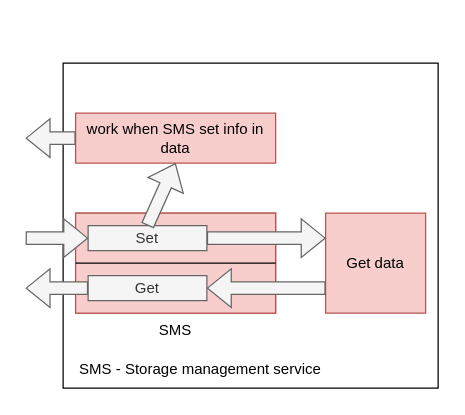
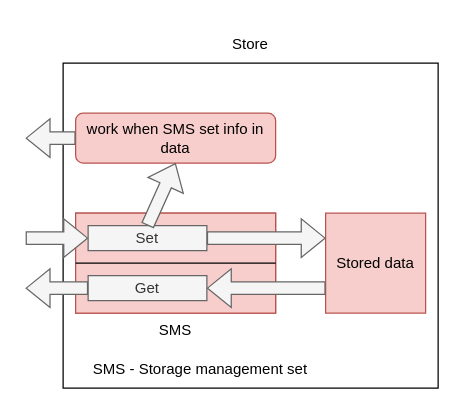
+ <mxCell id="8" value="Store" style="text;html=1;strokeColor=none;fillColor=none;align=center;verticalAlign=middle;whiteSpace=wrap;rounded=0;" parent="1" vertex="1"><mxGeometry x="50" y="20" width="300" height="30" as="geometry" /></mxCell>
- <mxCell id="6" value="work when SMS set info in data " style="rounded=0;whiteSpace=wrap;html=1;fillColor=#f8cecc;strokeColor=#b85450;" parent="5" vertex="1"><mxGeometry y="30" width="160" height="40" as="geometry" /></mxCell>
+ <mxCell id="6" value="work when SMS set info in data " style="whiteSpace=wrap;html=1;fillColor=#f8cecc;strokeColor=#b85450;rounded=1;" parent="5" vertex="1"><mxGeometry y="30" width="160" height="40" as="geometry" /></mxCell>
- <mxCell id="4" value="Get data" style="rounded=0;whiteSpace=wrap;html=1;fillColor=#f8cecc;strokeColor=#b85450;" parent="3" vertex="1"><mxGeometry y="30" width="80" height="80" as="geometry" /></mxCell>
+ <mxCell id="4" value="Stored data" style="rounded=0;whiteSpace=wrap;html=1;fillColor=#f8cecc;strokeColor=#b85450;" parent="3" vertex="1"><mxGeometry y="30" width="80" height="80" as="geometry" /></mxCell>
- <mxCell id="7" value="SMS - Storage management service" style="text;html=1;strokeColor=none;fillColor=none;align=center;verticalAlign=middle;whiteSpace=wrap;rounded=0;" parent="1" vertex="1"><mxGeometry x="50" y="280" width="220" height="30" as="geometry" /></mxCell>
+ <mxCell id="7" value="SMS - Storage management set" style="text;html=1;strokeColor=none;fillColor=none;align=center;verticalAlign=middle;whiteSpace=wrap;rounded=0;" parent="1" vertex="1"><mxGeometry x="50" y="280" width="220" height="30" as="geometry" /></mxCell>
